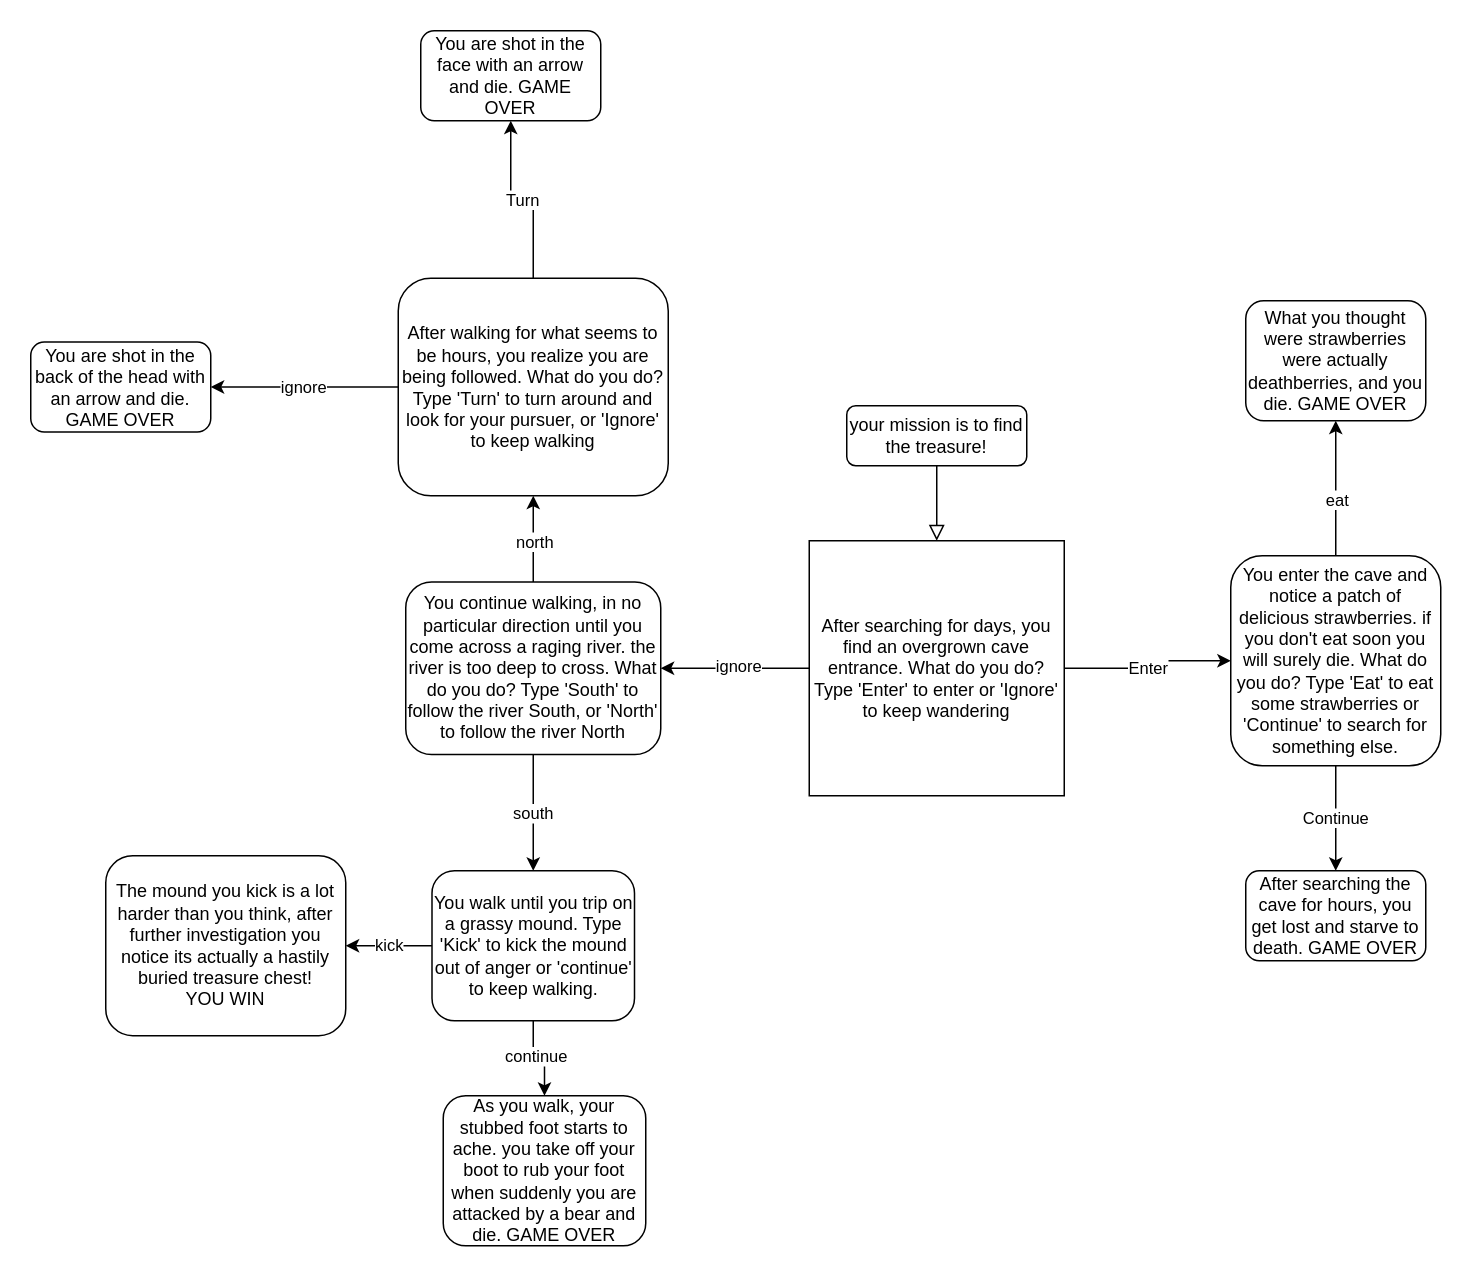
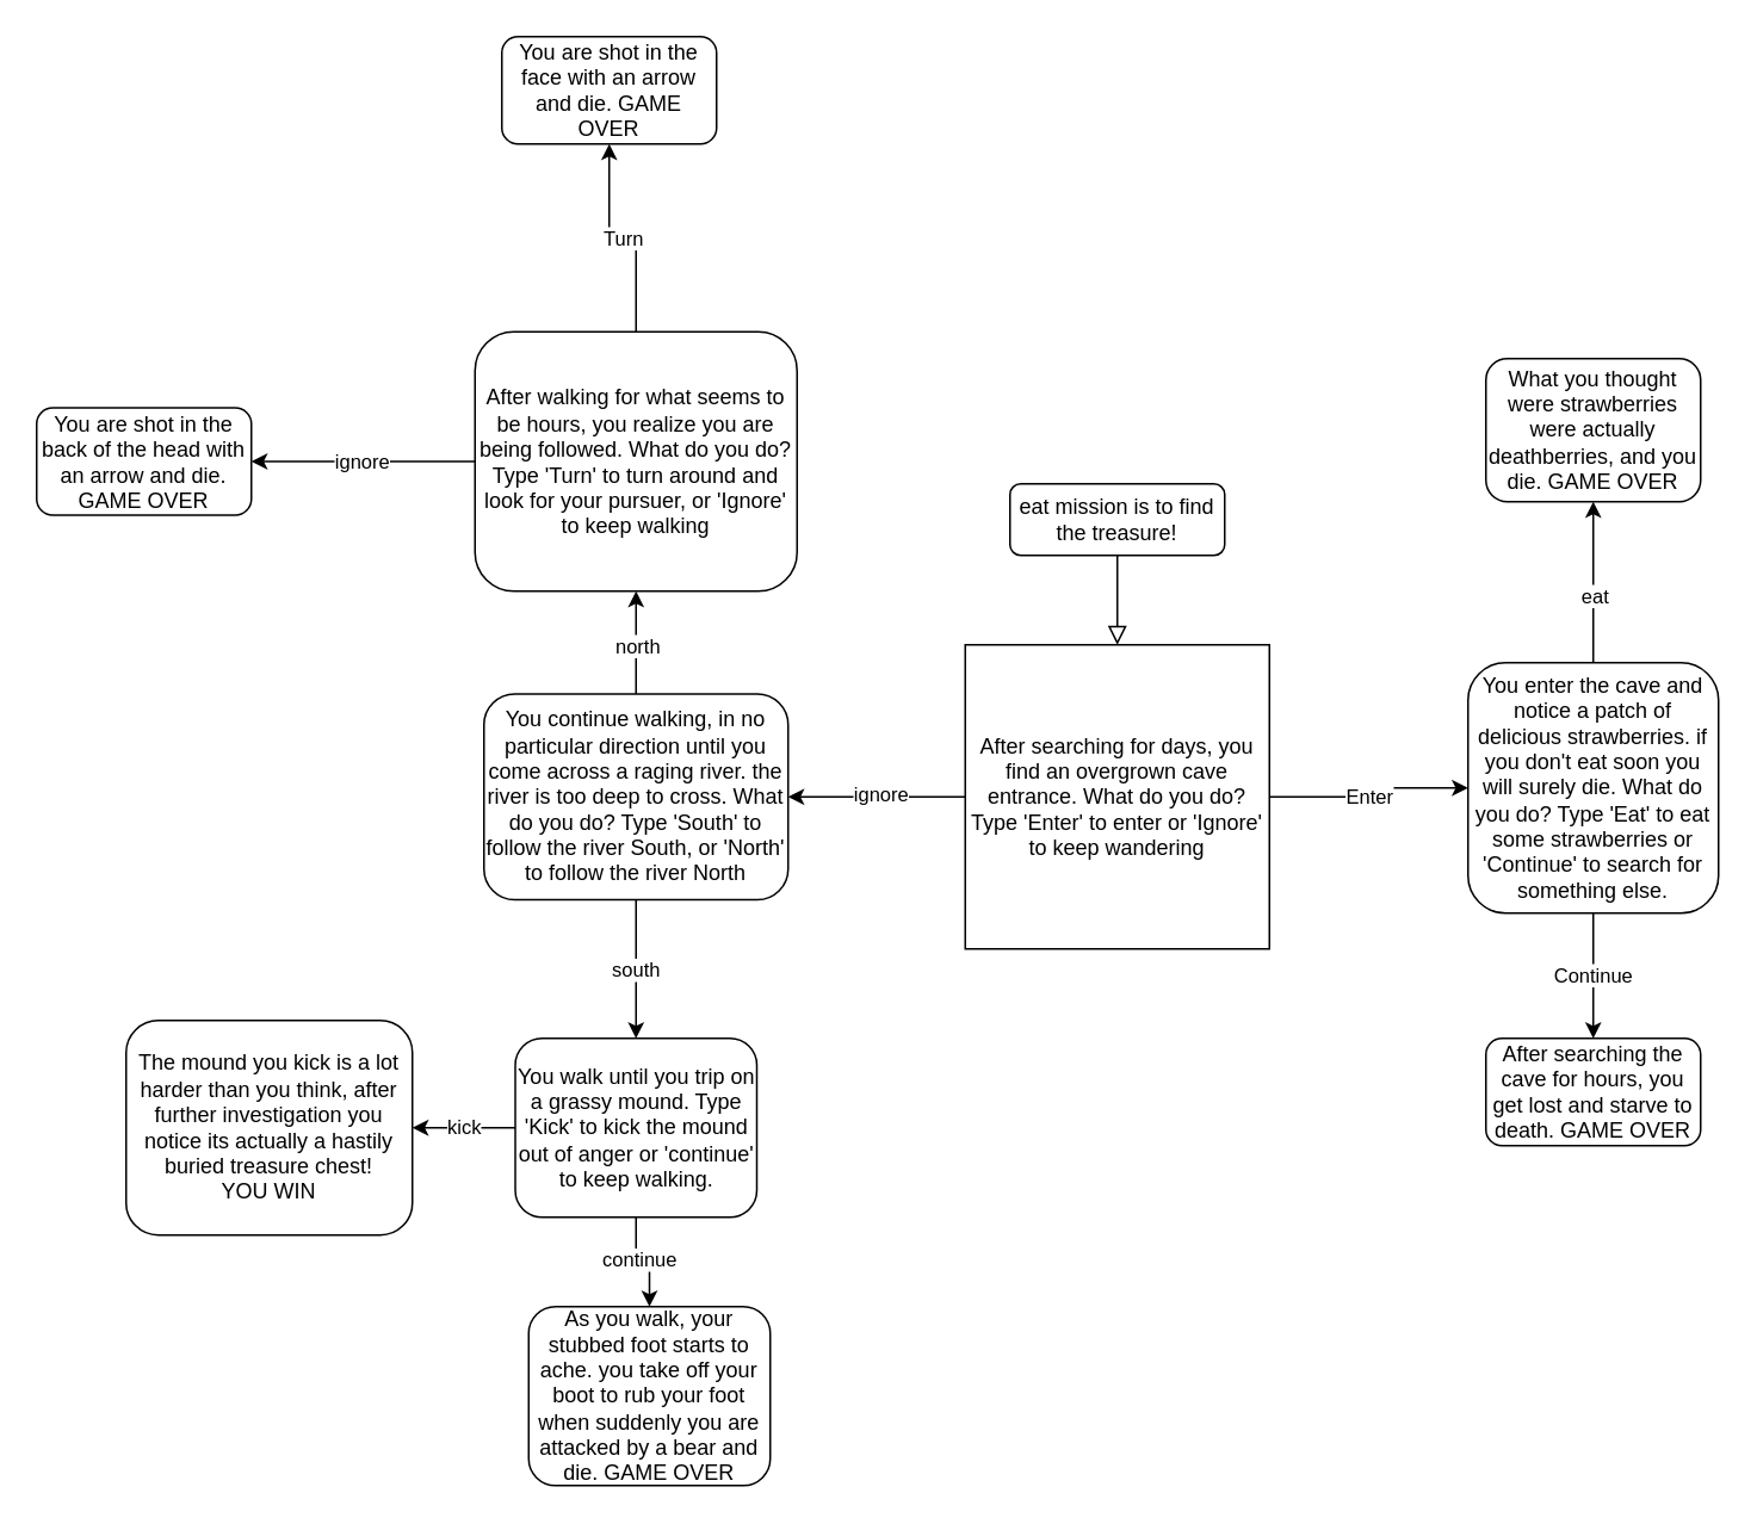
- <mxCell id="3" value="your mission is to find the treasure!" style="rounded=1;whiteSpace=wrap;html=1;fontSize=12;glass=0;strokeWidth=1;shadow=0;" parent="1" vertex="1"><mxGeometry x="564" y="270" width="120" height="40" as="geometry" /></mxCell>
+ <mxCell id="3" value="eat mission is to find the treasure!" style="rounded=1;whiteSpace=wrap;html=1;fontSize=12;glass=0;strokeWidth=1;shadow=0;" parent="1" vertex="1"><mxGeometry x="564" y="270" width="120" height="40" as="geometry" /></mxCell>
